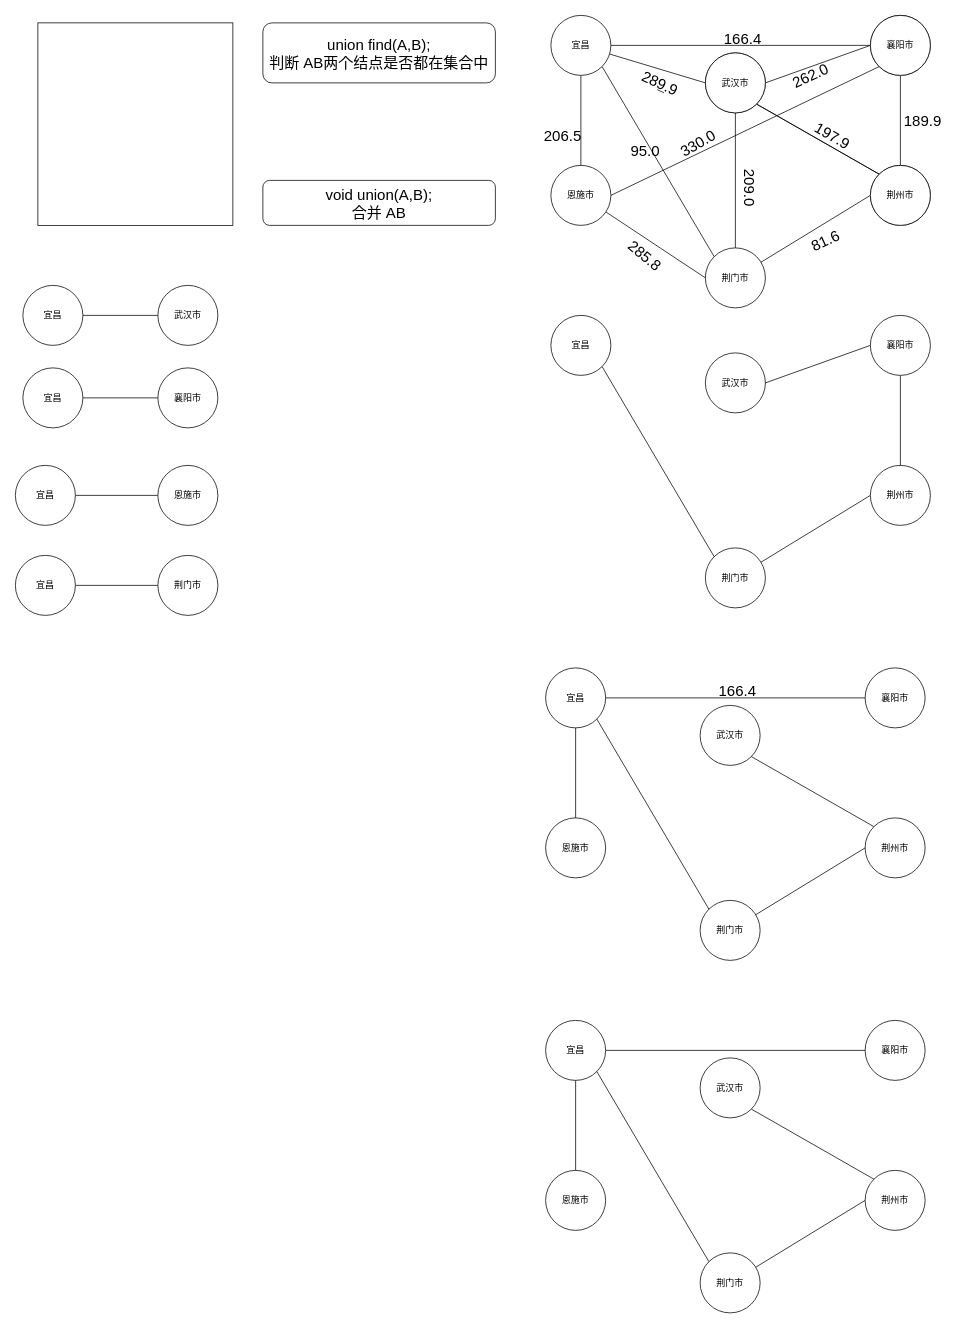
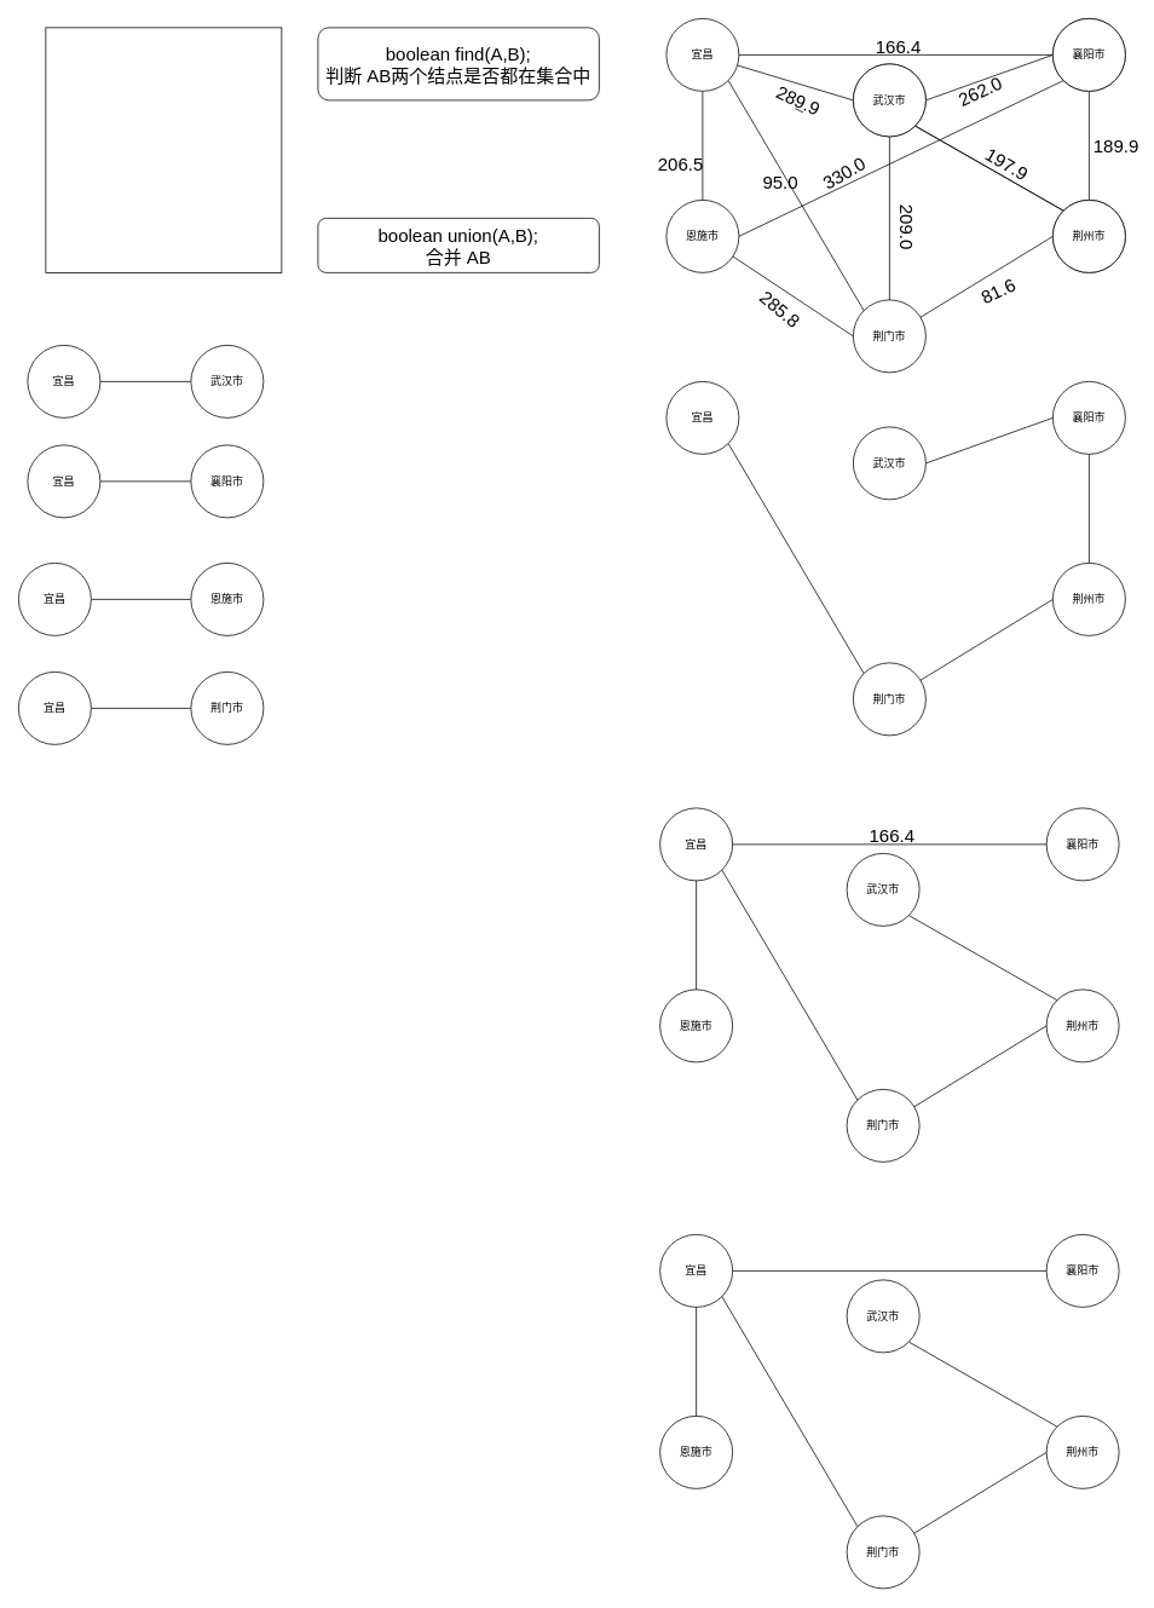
- <mxCell id="19" value="union find(A,B);&lt;br&gt;判断 AB两个结点是否都在集合中" style="rounded=1;whiteSpace=wrap;html=1;fontSize=20;" vertex="1" parent="1"><mxGeometry x="350" y="30" width="310" height="80" as="geometry" /></mxCell>
+ <mxCell id="19" value="boolean find(A,B);&lt;br&gt;判断 AB两个结点是否都在集合中" style="rounded=1;whiteSpace=wrap;html=1;fontSize=20;" vertex="1" parent="1"><mxGeometry x="350" y="30" width="310" height="80" as="geometry" /></mxCell>
- <mxCell id="20" value="void union(A,B);&lt;br&gt;合并 AB" style="rounded=1;whiteSpace=wrap;html=1;fontSize=20;" vertex="1" parent="1"><mxGeometry x="350" y="240" width="310" height="60" as="geometry" /></mxCell>
+ <mxCell id="20" value="boolean union(A,B);&lt;br&gt;合并 AB" style="rounded=1;whiteSpace=wrap;html=1;fontSize=20;" vertex="1" parent="1"><mxGeometry x="350" y="240" width="310" height="60" as="geometry" /></mxCell>
